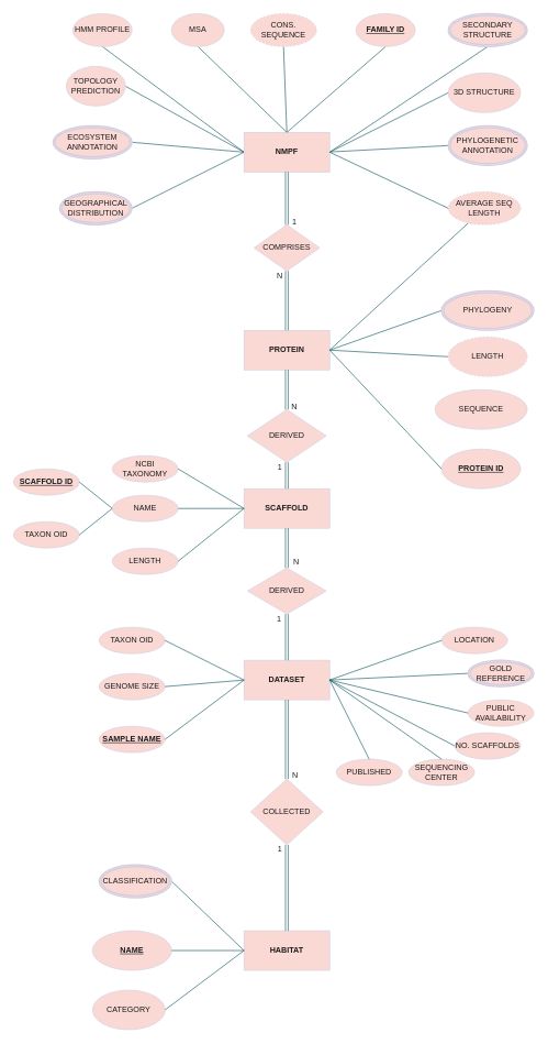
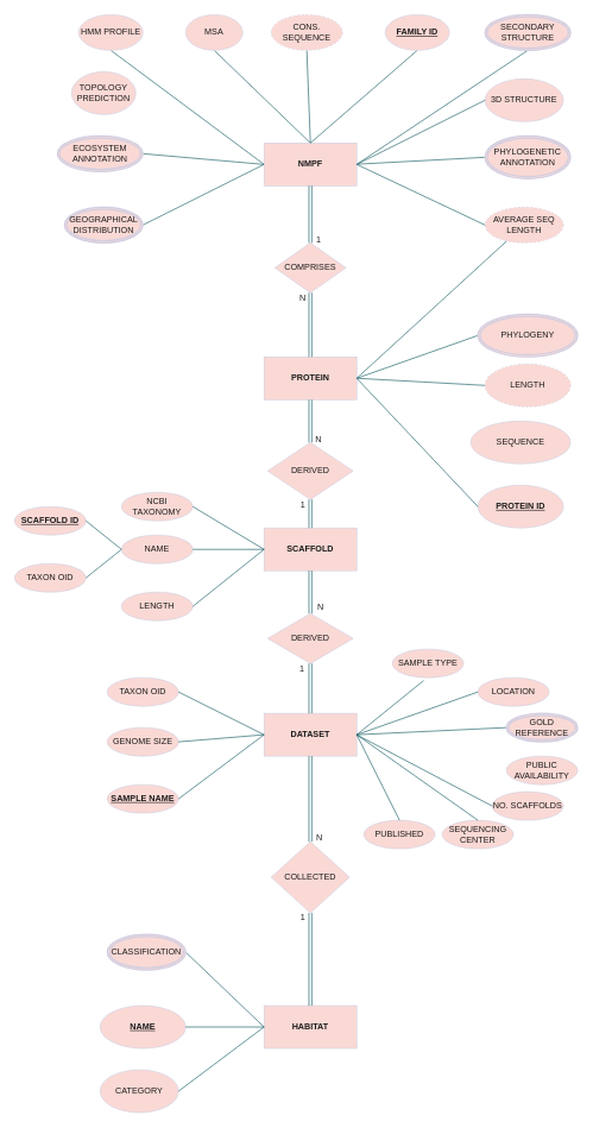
- <mxCell id="8" style="rounded=0;orthogonalLoop=1;jettySize=auto;html=1;endArrow=none;endFill=0;labelBackgroundColor=none;fontColor=default;exitX=0;exitY=0.5;exitDx=0;exitDy=0;entryX=0;entryY=0.5;entryDx=0;entryDy=0;fontFamily=Helvetica;fontSize=12;labelBorderColor=none;fontStyle=0;strokeColor=#09555B;" edge="1" parent="1" source="10" target="13"><mxGeometry relative="1" as="geometry" /></mxCell>
+ <mxCell id="38" value="SAMPLE TYPE" style="ellipse;whiteSpace=wrap;html=1;align=center;labelBackgroundColor=none;fontFamily=Helvetica;labelBorderColor=none;fontStyle=0;fillColor=#FAD9D5;strokeColor=#D0CEE2;fontColor=#1A1A1A;" vertex="1" parent="1"><mxGeometry x="550" y="910" width="100" height="40" as="geometry" /></mxCell>
+ <mxCell id="52" value="" style="endArrow=none;html=1;rounded=0;labelBackgroundColor=none;fontColor=default;entryX=1;entryY=0.5;entryDx=0;entryDy=0;exitX=0.44;exitY=1.1;exitDx=0;exitDy=0;exitPerimeter=0;fontFamily=Helvetica;strokeColor=#09555B;" edge="1" parent="1" source="38" target="25"><mxGeometry relative="1" as="geometry"><mxPoint x="400" y="1030" as="sourcePoint" /><mxPoint x="560" y="1030" as="targetPoint" /></mxGeometry></mxCell>
- <mxCell id="49" value="" style="endArrow=none;html=1;rounded=0;labelBackgroundColor=none;fontColor=default;exitX=1;exitY=0.5;exitDx=0;exitDy=0;entryX=0;entryY=0.5;entryDx=0;entryDy=0;fontFamily=Helvetica;strokeColor=#09555B;" edge="1" parent="1" source="25" target="42"><mxGeometry relative="1" as="geometry"><mxPoint x="400" y="1030" as="sourcePoint" /><mxPoint x="560" y="1030" as="targetPoint" /></mxGeometry></mxCell>
